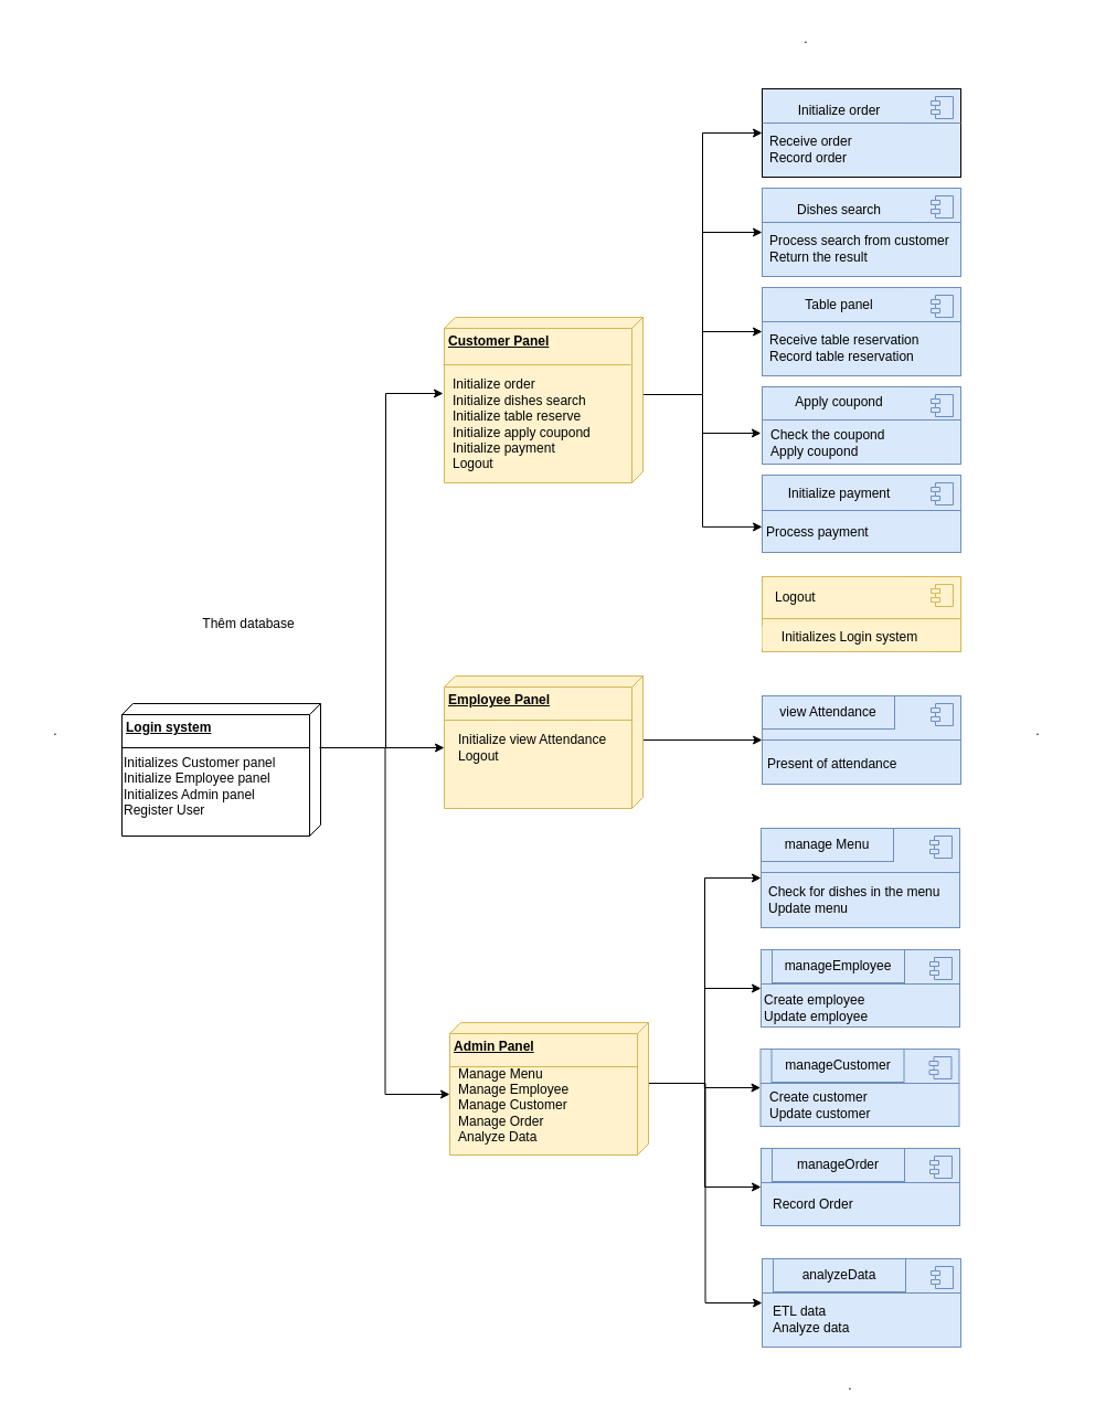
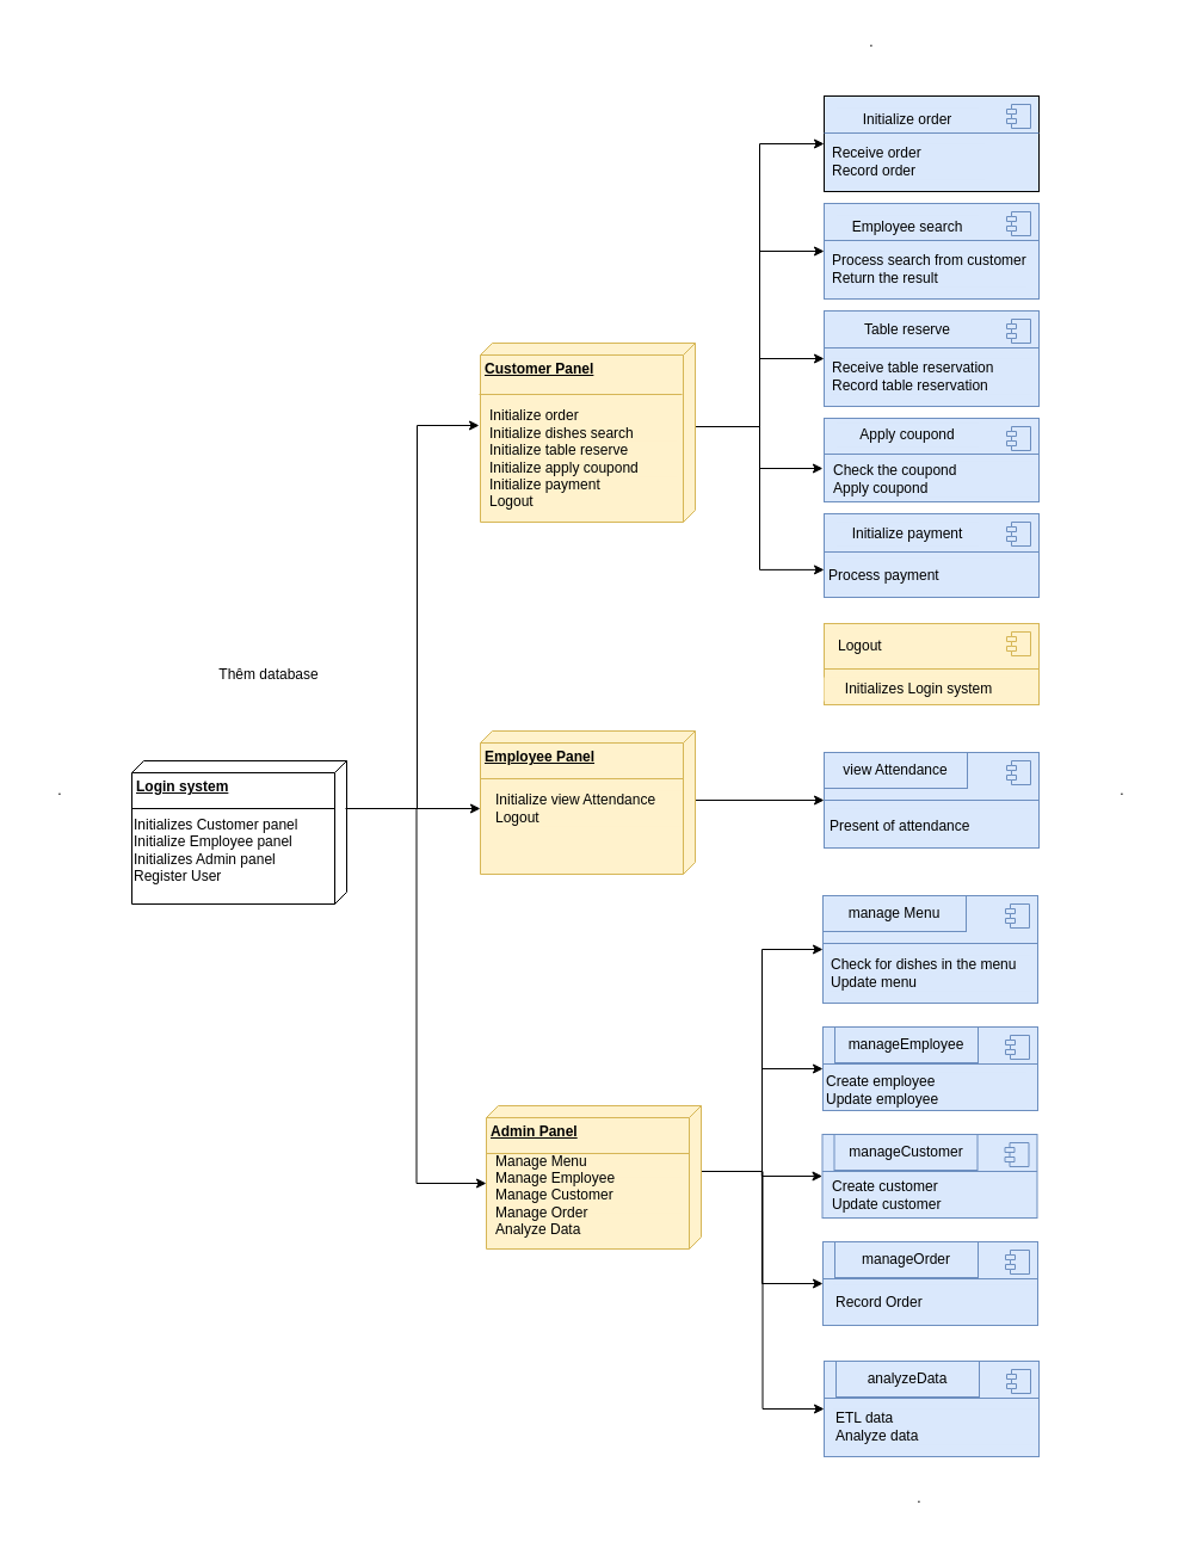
- <mxCell id="68" value="Dishes search" style="text;html=1;strokeColor=none;fillColor=#dae8fc;align=center;verticalAlign=middle;whiteSpace=wrap;rounded=0;" parent="1" vertex="1"><mxGeometry x="700" y="180" width="120" height="20" as="geometry" /></mxCell>
+ <mxCell id="68" value="Employee search" style="text;html=1;strokeColor=none;fillColor=#dae8fc;align=center;verticalAlign=middle;whiteSpace=wrap;rounded=0;" parent="1" vertex="1"><mxGeometry x="700" y="180" width="120" height="20" as="geometry" /></mxCell>
- <mxCell id="40" value="Table panel" style="text;html=1;strokeColor=none;fillColor=#dae8fc;align=center;verticalAlign=middle;whiteSpace=wrap;rounded=0;" parent="1" vertex="1"><mxGeometry x="700" y="261" width="120" height="29" as="geometry" /></mxCell>
+ <mxCell id="40" value="Table reserve" style="text;html=1;strokeColor=none;fillColor=#dae8fc;align=center;verticalAlign=middle;whiteSpace=wrap;rounded=0;" parent="1" vertex="1"><mxGeometry x="700" y="261" width="120" height="29" as="geometry" /></mxCell>
